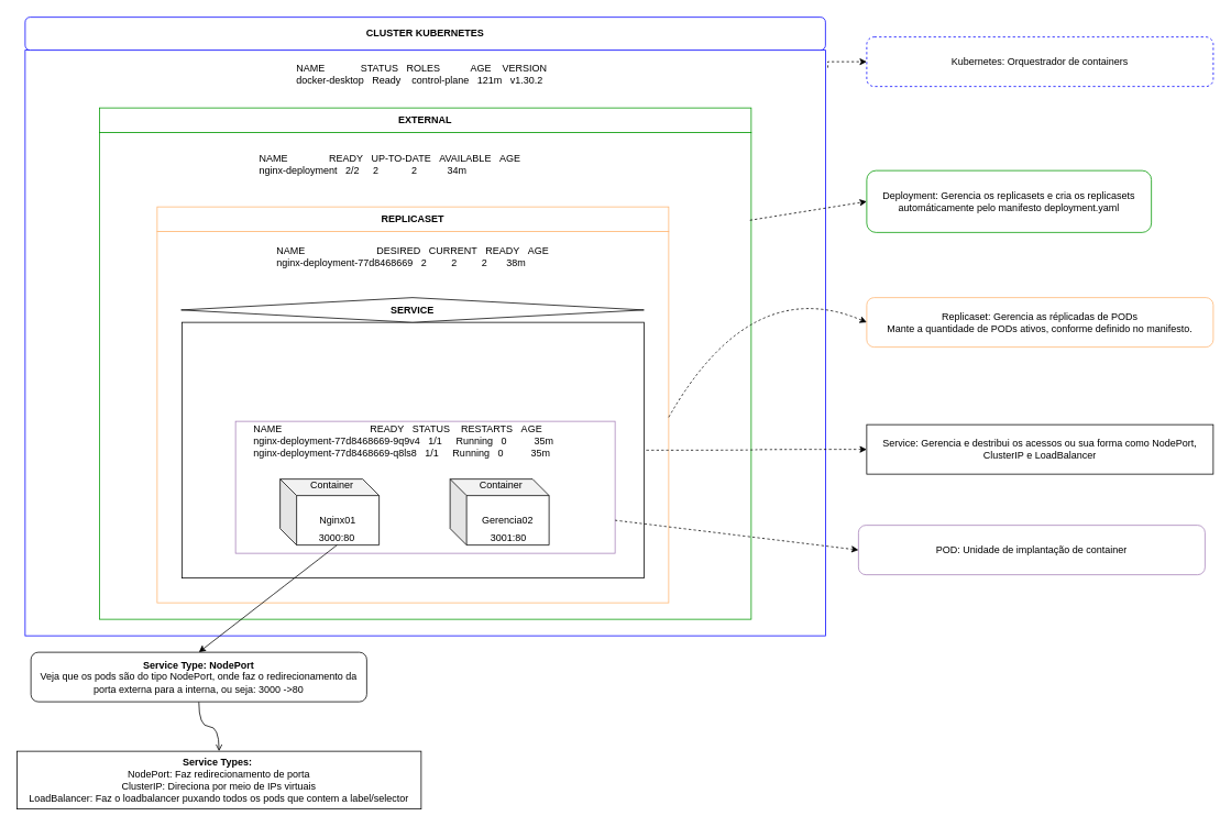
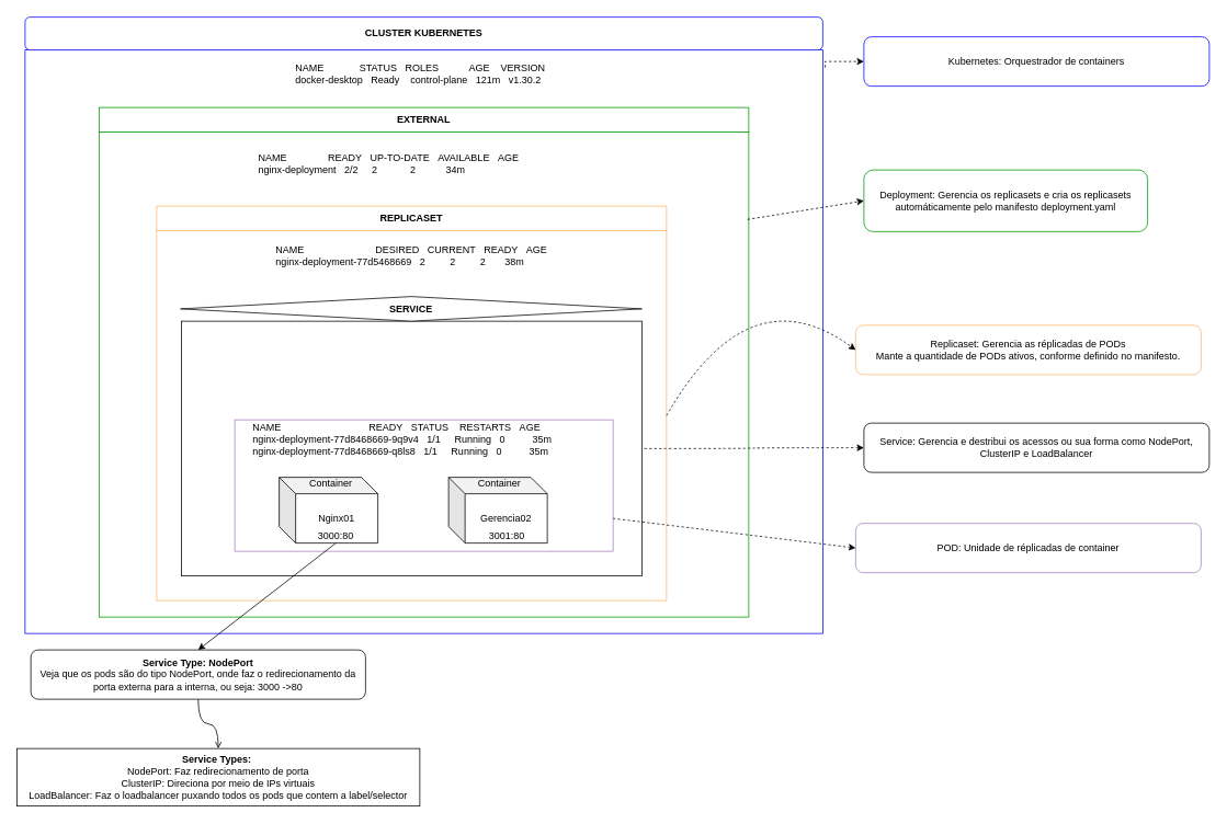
- <mxCell id="10" value="Kubernetes: Orquestrador de containers" style="rounded=1;whiteSpace=wrap;html=1;strokeColor=#0000FF;dashed=1;" vertex="1" parent="1"><mxGeometry x="1050" y="44" width="420" height="60" as="geometry" /></mxCell>
+ <mxCell id="10" value="Kubernetes: Orquestrador de containers" style="rounded=1;whiteSpace=wrap;html=1;strokeColor=#0000FF;" vertex="1" parent="1"><mxGeometry x="1050" y="44" width="420" height="60" as="geometry" /></mxCell>
- <mxCell id="18" value="&lt;div&gt;NAME&amp;nbsp; &amp;nbsp; &amp;nbsp; &amp;nbsp; &amp;nbsp; &amp;nbsp; &amp;nbsp; &amp;nbsp; &amp;nbsp; &amp;nbsp; &amp;nbsp; &amp;nbsp; &amp;nbsp; DESIRED&amp;nbsp; &amp;nbsp;CURRENT&amp;nbsp; &amp;nbsp;READY&amp;nbsp; &amp;nbsp;AGE&lt;/div&gt;&lt;div style=&quot;text-align: left;&quot;&gt;nginx-deployment-77d8468669&amp;nbsp; &amp;nbsp;2&amp;nbsp; &amp;nbsp; &amp;nbsp; &amp;nbsp; &amp;nbsp;2&amp;nbsp; &amp;nbsp; &amp;nbsp; &amp;nbsp; &amp;nbsp;2&amp;nbsp; &amp;nbsp; &amp;nbsp; &amp;nbsp;38m&lt;/div&gt;" style="text;html=1;align=center;verticalAlign=middle;whiteSpace=wrap;rounded=0;" vertex="1" parent="1"><mxGeometry x="240" y="290" width="520" height="40" as="geometry" /></mxCell>
+ <mxCell id="18" value="&lt;div&gt;NAME&amp;nbsp; &amp;nbsp; &amp;nbsp; &amp;nbsp; &amp;nbsp; &amp;nbsp; &amp;nbsp; &amp;nbsp; &amp;nbsp; &amp;nbsp; &amp;nbsp; &amp;nbsp; &amp;nbsp; DESIRED&amp;nbsp; &amp;nbsp;CURRENT&amp;nbsp; &amp;nbsp;READY&amp;nbsp; &amp;nbsp;AGE&lt;/div&gt;&lt;div style=&quot;text-align: left;&quot;&gt;nginx-deployment-77d5468669&amp;nbsp; &amp;nbsp;2&amp;nbsp; &amp;nbsp; &amp;nbsp; &amp;nbsp; &amp;nbsp;2&amp;nbsp; &amp;nbsp; &amp;nbsp; &amp;nbsp; &amp;nbsp;2&amp;nbsp; &amp;nbsp; &amp;nbsp; &amp;nbsp;38m&lt;/div&gt;" style="text;html=1;align=center;verticalAlign=middle;whiteSpace=wrap;rounded=0;" vertex="1" parent="1"><mxGeometry x="240" y="290" width="520" height="40" as="geometry" /></mxCell>
- <mxCell id="13" value="Replicaset: Gerencia as réplicadas de PODs&lt;div&gt;Mante a quantidade de PODs ativos, conforme definido no manifesto.&lt;/div&gt;" style="rounded=1;whiteSpace=wrap;html=1;strokeColor=#FFB570;" vertex="1" parent="1"><mxGeometry x="1050" y="360" width="420" height="60" as="geometry" /></mxCell>
+ <mxCell id="13" value="Replicaset: Gerencia as réplicadas de PODs&lt;div&gt;Mante a quantidade de PODs ativos, conforme definido no manifesto.&lt;/div&gt;" style="rounded=1;whiteSpace=wrap;html=1;strokeColor=#FFB570;" vertex="1" parent="1"><mxGeometry x="1040" y="395" width="420" height="60" as="geometry" /></mxCell>
- <mxCell id="35" value="Service: Gerencia e destribui os acessos ou sua forma como NodePort, ClusterIP e LoadBalancer" style="whiteSpace=wrap;html=1;rounded=0;" vertex="1" parent="1"><mxGeometry x="1050" y="514" width="420" height="60" as="geometry" /></mxCell>
+ <mxCell id="35" value="Service: Gerencia e destribui os acessos ou sua forma como NodePort, ClusterIP e LoadBalancer" style="rounded=1;whiteSpace=wrap;html=1;" vertex="1" parent="1"><mxGeometry x="1050" y="514" width="420" height="60" as="geometry" /></mxCell>
- <mxCell id="15" value="POD: Unidade de implantação de container" style="rounded=1;whiteSpace=wrap;html=1;strokeColor=#A680B8;" vertex="1" parent="1"><mxGeometry x="1040" y="636" width="420" height="60" as="geometry" /></mxCell>
+ <mxCell id="15" value="POD: Unidade de réplicadas de container" style="rounded=1;whiteSpace=wrap;html=1;strokeColor=#A680B8;" vertex="1" parent="1"><mxGeometry x="1040" y="636" width="420" height="60" as="geometry" /></mxCell>
